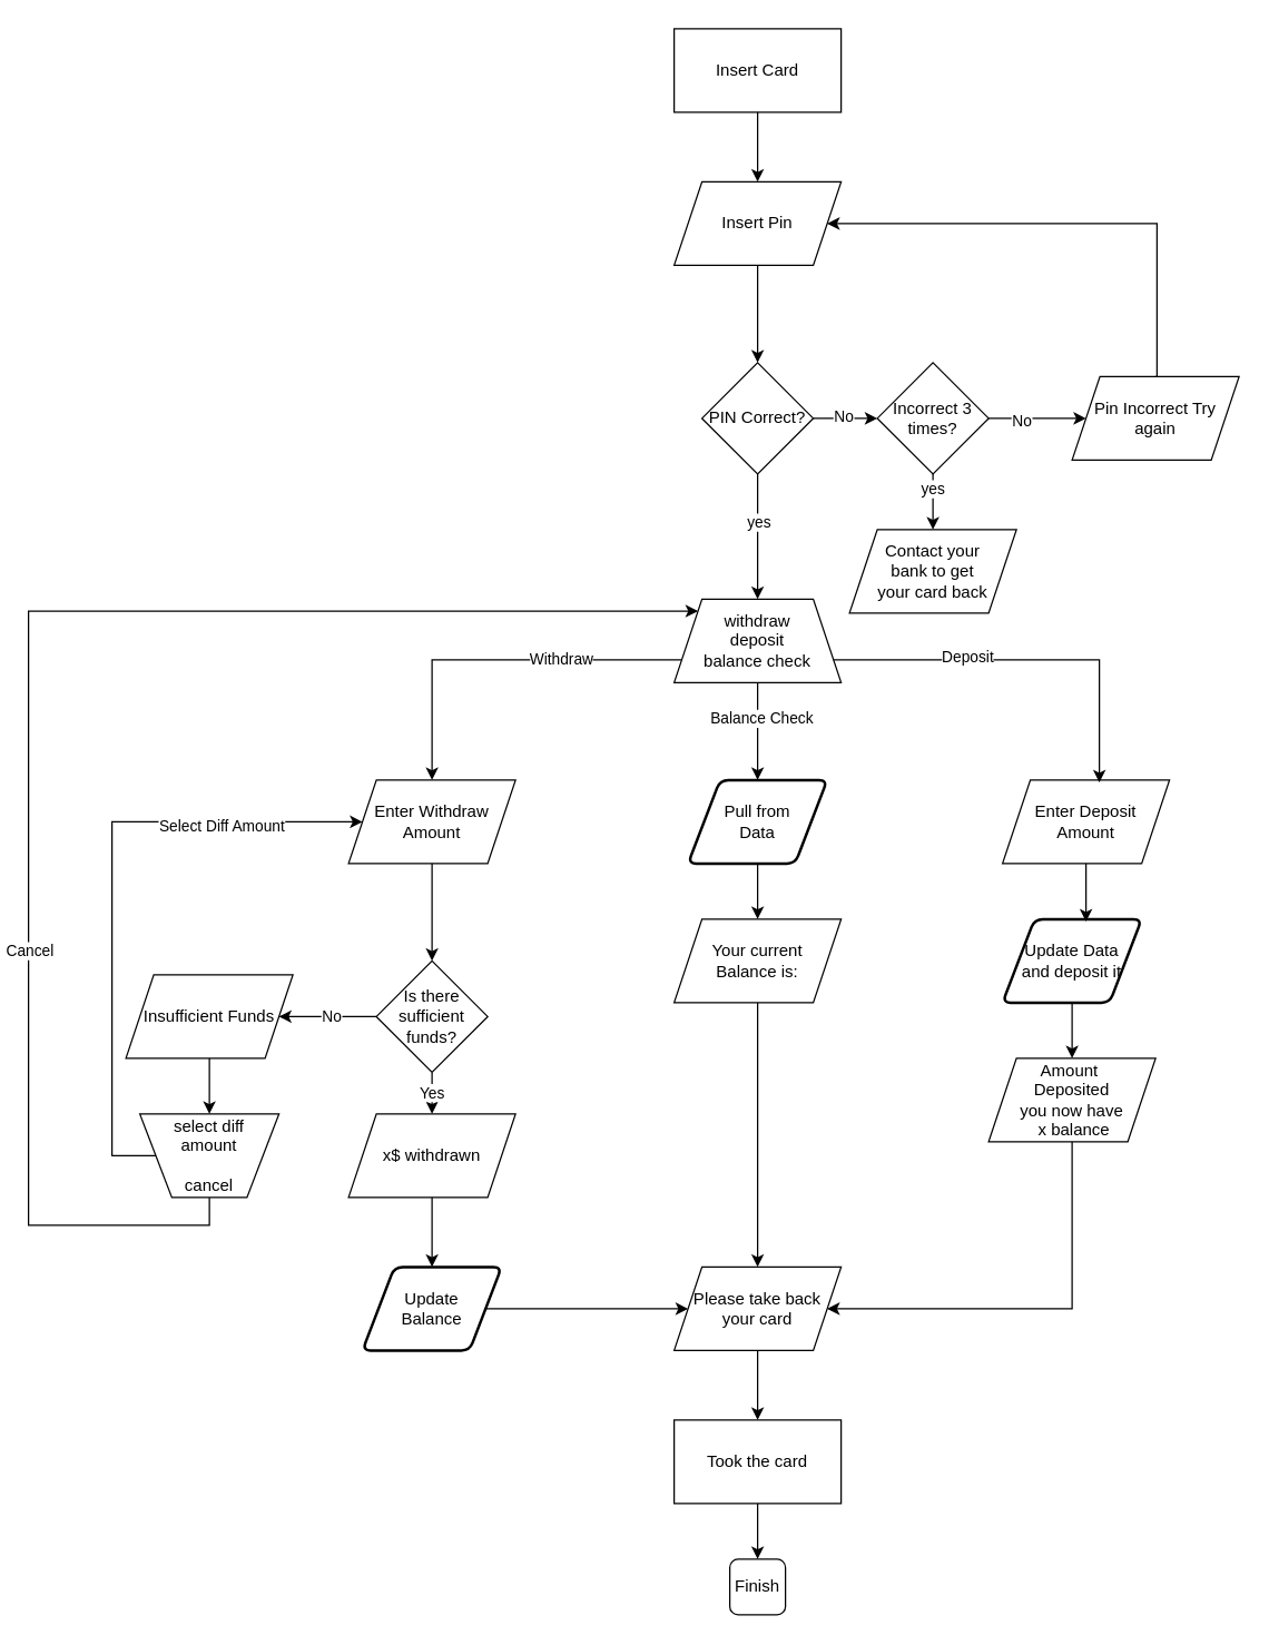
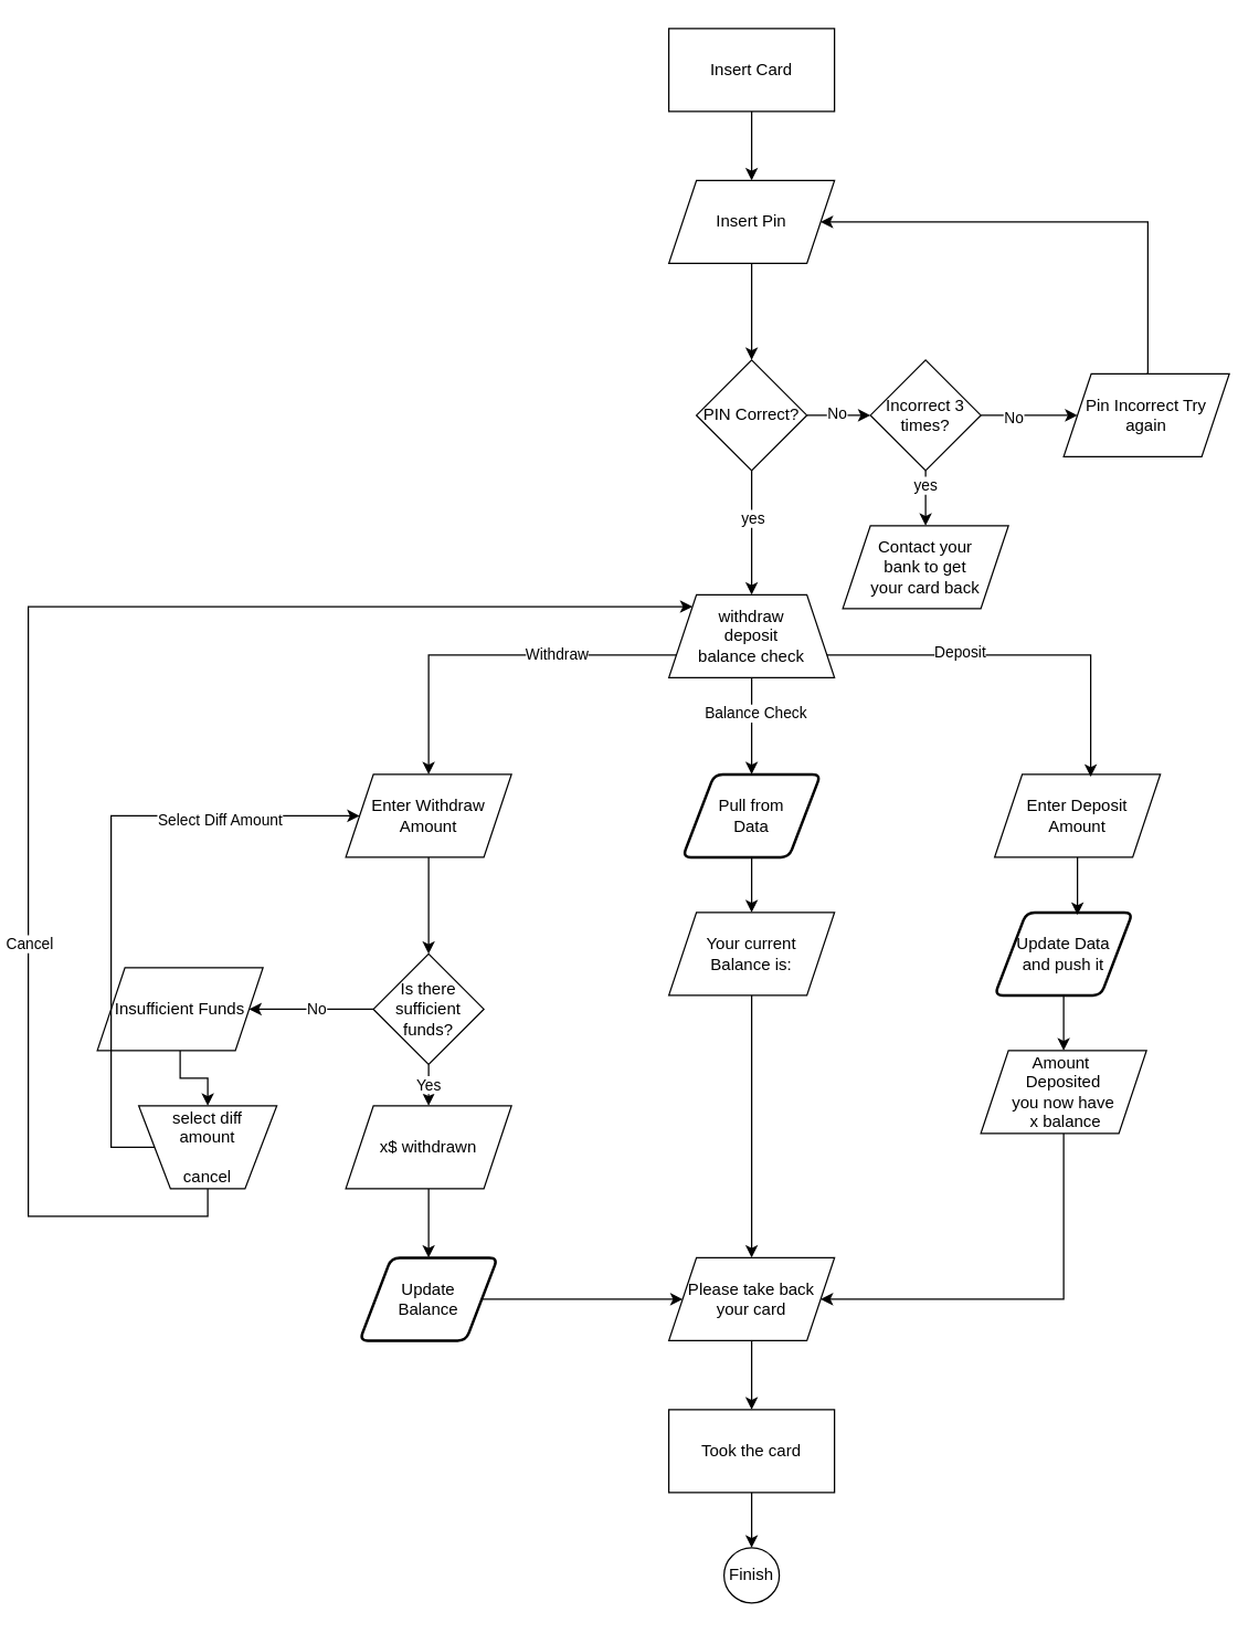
- <mxCell id="39" value="Update Data&lt;div&gt;and deposit it&lt;/div&gt;" style="shape=parallelogram;html=1;strokeWidth=2;perimeter=parallelogramPerimeter;whiteSpace=wrap;rounded=1;arcSize=12;size=0.23;" vertex="1" parent="1"><mxGeometry x="720" y="660" width="100" height="60" as="geometry" /></mxCell>
+ <mxCell id="39" value="Update Data&lt;div&gt;and push it&lt;/div&gt;" style="shape=parallelogram;html=1;strokeWidth=2;perimeter=parallelogramPerimeter;whiteSpace=wrap;rounded=1;arcSize=12;size=0.23;" vertex="1" parent="1"><mxGeometry x="720" y="660" width="100" height="60" as="geometry" /></mxCell>
- <mxCell id="44" value="Insufficient Funds" style="shape=parallelogram;perimeter=parallelogramPerimeter;whiteSpace=wrap;html=1;fixedSize=1;" vertex="1" parent="1"><mxGeometry x="90" y="700" width="120" height="60" as="geometry" /></mxCell>
+ <mxCell id="44" value="Insufficient Funds" style="shape=parallelogram;perimeter=parallelogramPerimeter;whiteSpace=wrap;html=1;fixedSize=1;" vertex="1" parent="1"><mxGeometry x="70" y="700" width="120" height="60" as="geometry" /></mxCell>
- <mxCell id="58" value="Finish" style="whiteSpace=wrap;html=1;rounded=1;" vertex="1" parent="1"><mxGeometry x="524" y="1120" width="40" height="40" as="geometry" /></mxCell>
+ <mxCell id="58" value="Finish" style="ellipse;whiteSpace=wrap;html=1;" vertex="1" parent="1"><mxGeometry x="524" y="1120" width="40" height="40" as="geometry" /></mxCell>
